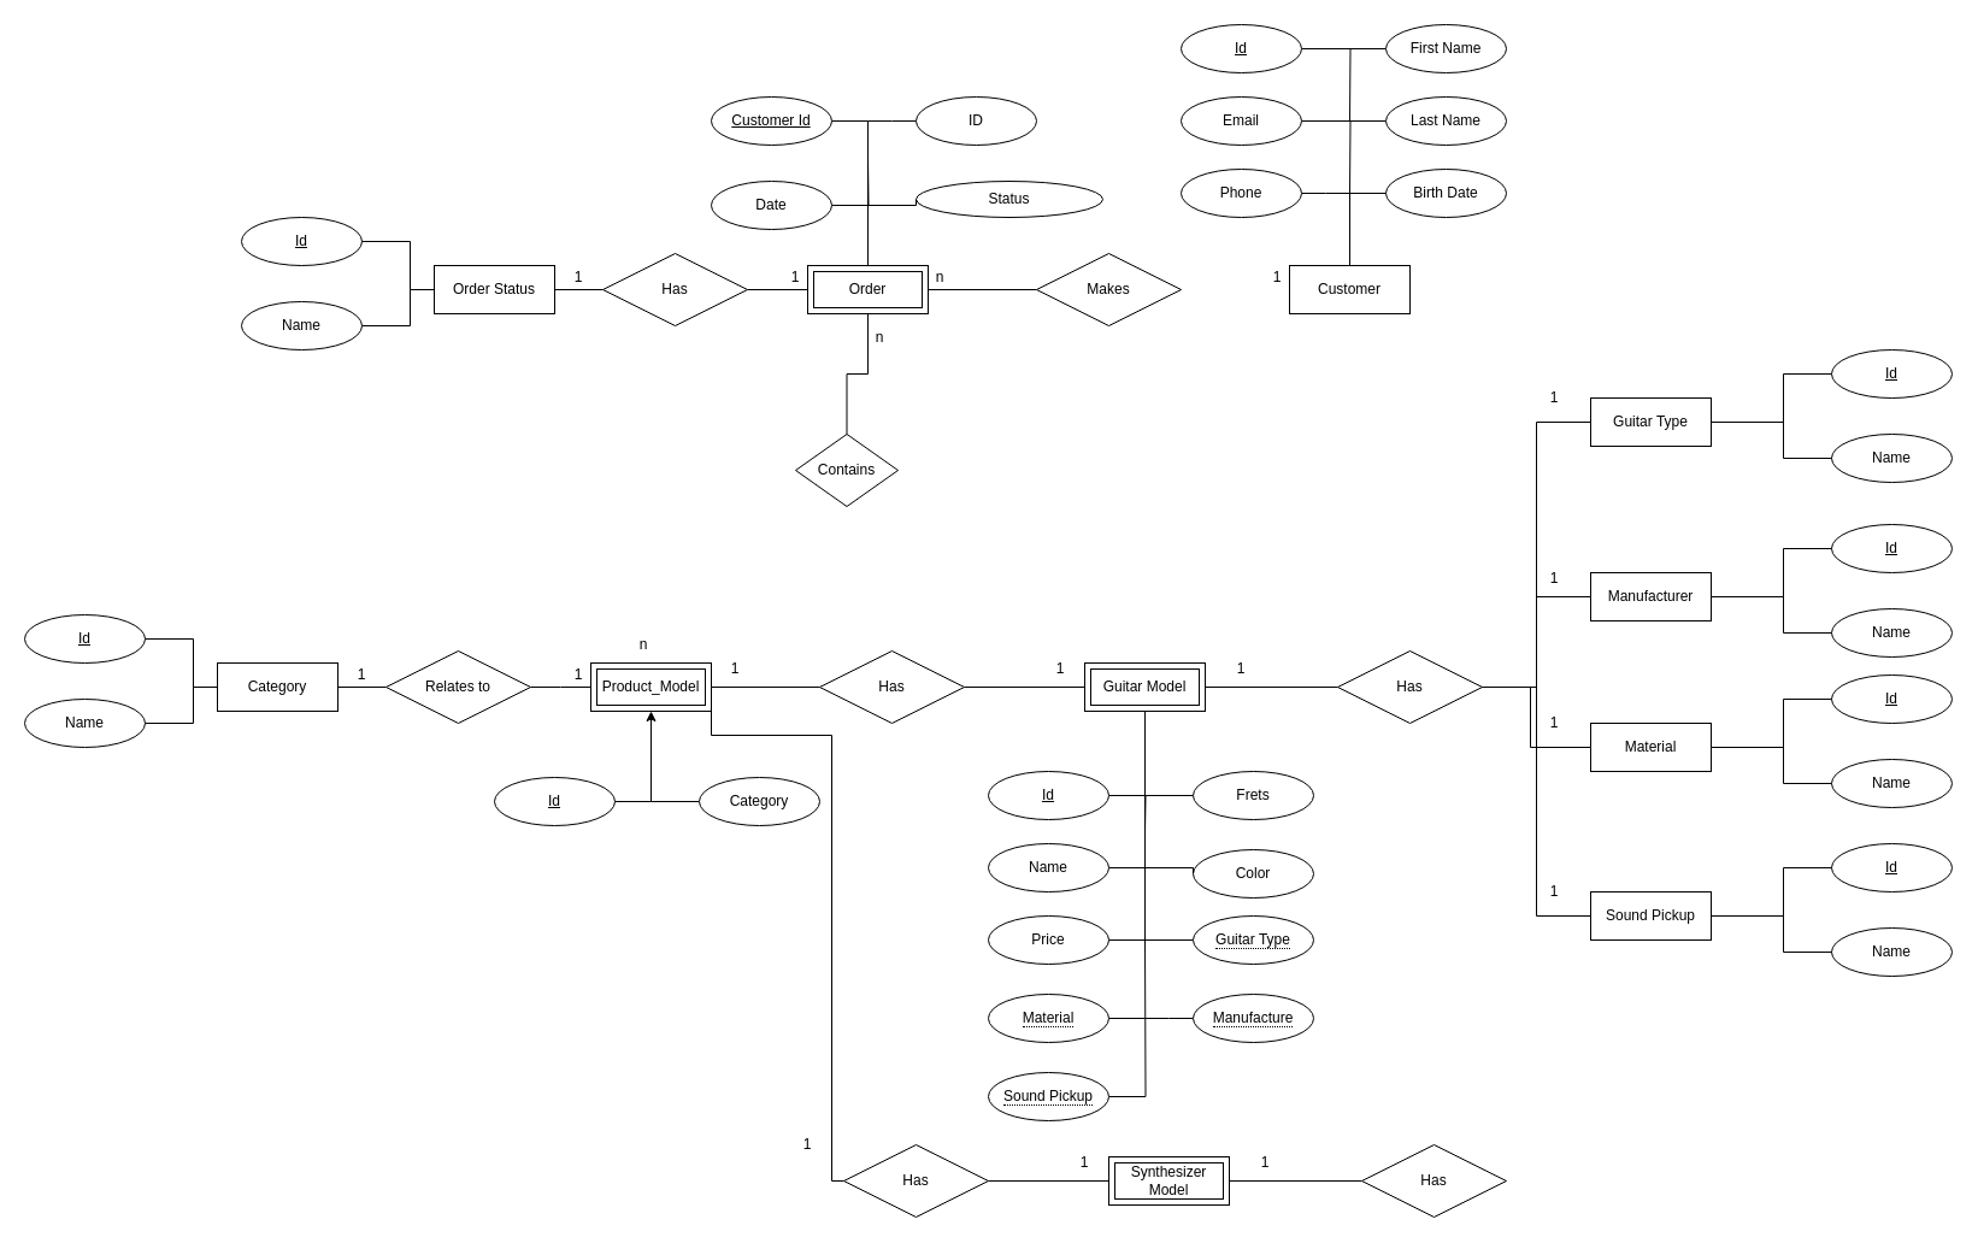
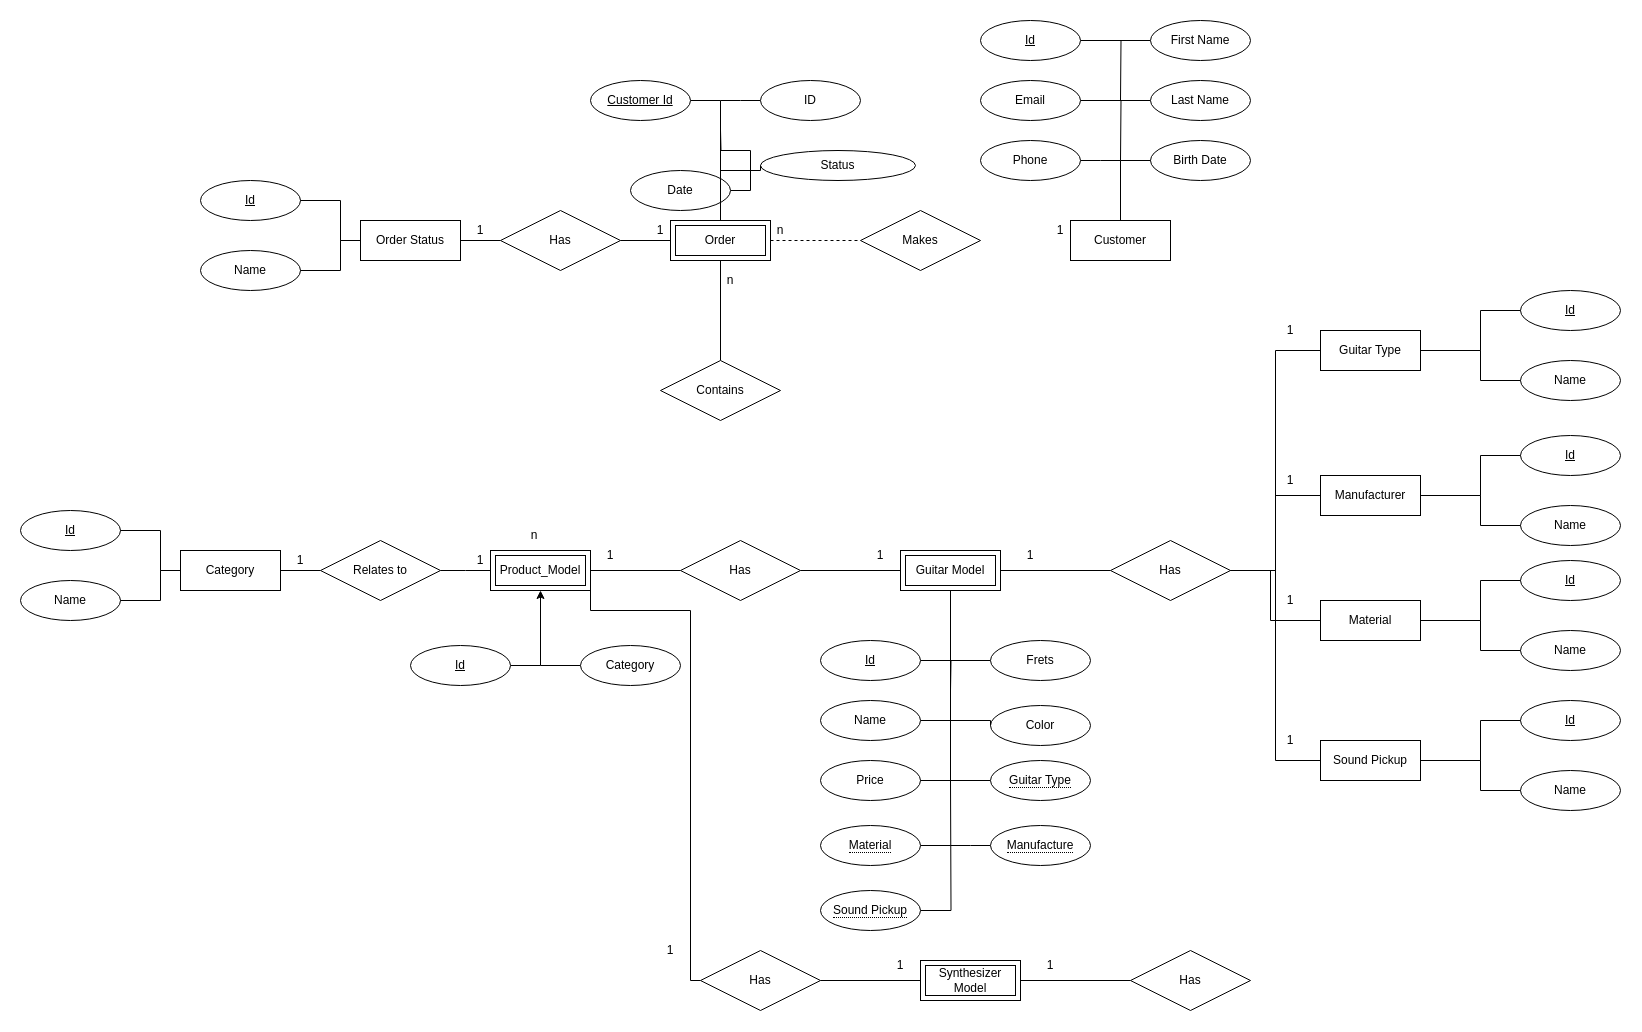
- <mxCell id="49" value="Date" style="ellipse;whiteSpace=wrap;html=1;align=center;" parent="1" vertex="1"><mxGeometry x="590" y="150" width="100" height="40" as="geometry" /></mxCell>
+ <mxCell id="49" value="Date" style="ellipse;whiteSpace=wrap;html=1;align=center;" parent="1" vertex="1"><mxGeometry x="630" y="170" width="100" height="40" as="geometry" /></mxCell>
- <mxCell id="44" style="edgeStyle=orthogonalEdgeStyle;rounded=0;orthogonalLoop=1;jettySize=auto;html=1;exitX=1;exitY=0.5;exitDx=0;exitDy=0;entryX=0;entryY=0.5;entryDx=0;entryDy=0;endArrow=none;endFill=0;" parent="1" source="45" target="75" edge="1"><mxGeometry relative="1" as="geometry" /></mxCell>
+ <mxCell id="44" style="edgeStyle=orthogonalEdgeStyle;rounded=0;orthogonalLoop=1;jettySize=auto;html=1;exitX=1;exitY=0.5;exitDx=0;exitDy=0;entryX=0;entryY=0.5;entryDx=0;entryDy=0;endArrow=none;endFill=0;dashed=1;" parent="1" source="45" target="75" edge="1"><mxGeometry relative="1" as="geometry" /></mxCell>
- <mxCell id="55" value="Contains" style="shape=rhombus;perimeter=rhombusPerimeter;whiteSpace=wrap;html=1;align=center;" parent="1" vertex="1"><mxGeometry x="660" y="360" width="85" height="60" as="geometry" /></mxCell>
+ <mxCell id="55" value="Contains" style="shape=rhombus;perimeter=rhombusPerimeter;whiteSpace=wrap;html=1;align=center;" parent="1" vertex="1"><mxGeometry x="660" y="360" width="120" height="60" as="geometry" /></mxCell>
